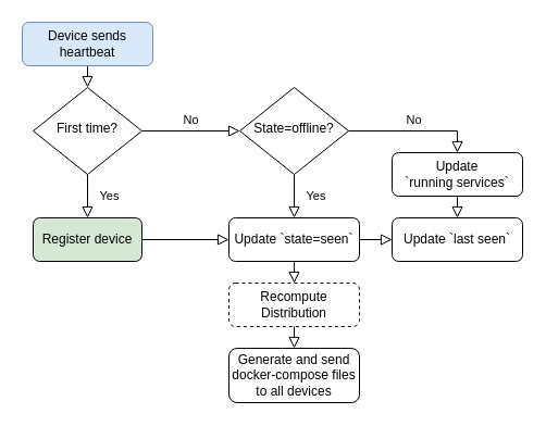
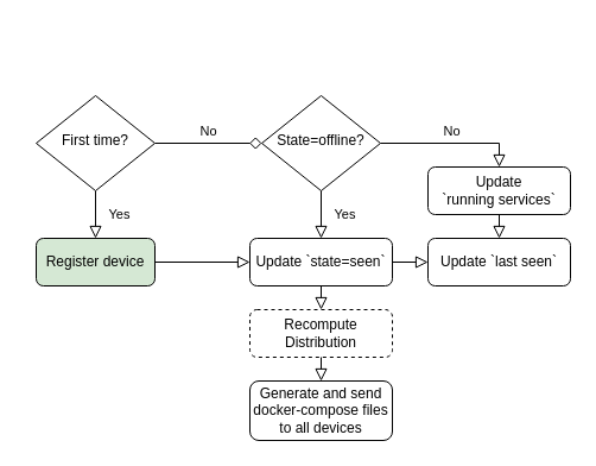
- <mxCell id="3" value="Device sends heartbeat" style="rounded=1;whiteSpace=wrap;html=1;fontSize=12;glass=0;strokeWidth=1;shadow=0;fillColor=#dae8fc;strokeColor=#6c8ebf;" parent="1" vertex="1"><mxGeometry x="20" y="20" width="120" height="40" as="geometry" /></mxCell>
- <mxCell id="2" value="" style="rounded=0;html=1;jettySize=auto;orthogonalLoop=1;fontSize=11;endArrow=block;endFill=0;endSize=8;strokeWidth=1;shadow=0;labelBackgroundColor=none;edgeStyle=orthogonalEdgeStyle;exitX=0.5;exitY=1;exitDx=0;exitDy=0;entryX=0.5;entryY=0;entryDx=0;entryDy=0;" parent="1" source="3" target="6" edge="1"><mxGeometry relative="1" as="geometry"><mxPoint x="90" y="0" as="sourcePoint" /><mxPoint x="80" y="70" as="targetPoint" /><Array as="points" /></mxGeometry></mxCell>
- <mxCell id="5" value="No" style="edgeStyle=orthogonalEdgeStyle;rounded=0;html=1;jettySize=auto;orthogonalLoop=1;fontSize=11;endArrow=block;endFill=0;endSize=8;strokeWidth=1;shadow=0;labelBackgroundColor=none;entryX=0;entryY=0.5;entryDx=0;entryDy=0;" parent="1" source="6" target="9" edge="1"><mxGeometry y="10" relative="1" as="geometry"><mxPoint as="offset" /></mxGeometry></mxCell>
+ <mxCell id="5" value="No" style="edgeStyle=orthogonalEdgeStyle;rounded=0;html=1;jettySize=auto;orthogonalLoop=1;fontSize=11;endArrow=diamond;endFill=0;endSize=8;strokeWidth=1;shadow=0;labelBackgroundColor=none;entryX=0;entryY=0.5;entryDx=0;entryDy=0;" parent="1" source="6" target="9" edge="1"><mxGeometry y="10" relative="1" as="geometry"><mxPoint as="offset" /></mxGeometry></mxCell>
